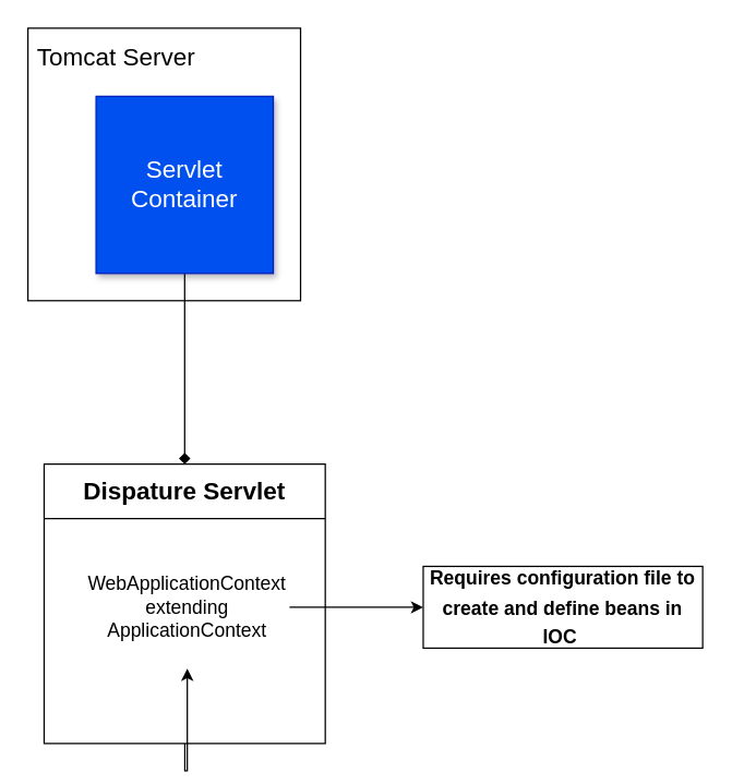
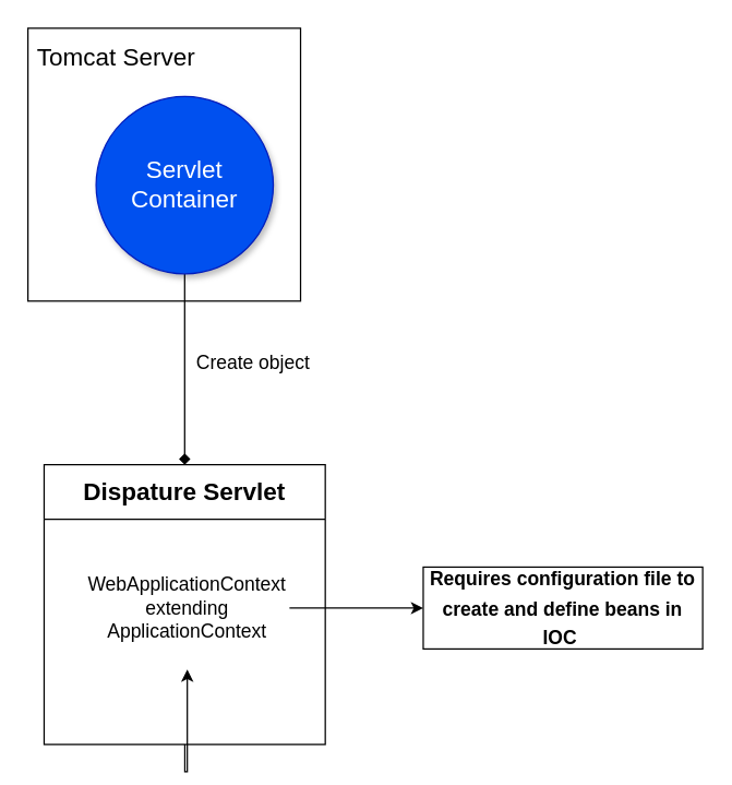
- <mxCell id="5" value="Servlet Container" style="whiteSpace=wrap;html=1;aspect=fixed;fillColor=#0050ef;strokeColor=#001DBC;fontColor=#ffffff;fontSize=18;shadow=1;" vertex="1" parent="1"><mxGeometry x="70" y="70" width="130" height="130" as="geometry" /></mxCell>
+ <mxCell id="5" value="Servlet Container" style="ellipse;whiteSpace=wrap;html=1;aspect=fixed;fillColor=#0050ef;strokeColor=#001DBC;fontColor=#ffffff;fontSize=18;shadow=1;" vertex="1" parent="1"><mxGeometry x="70" y="70" width="130" height="130" as="geometry" /></mxCell>
+ <mxCell id="4" value="Create object" style="text;html=1;align=center;verticalAlign=middle;resizable=0;points=[];autosize=1;strokeColor=none;fillColor=none;fontSize=14;" vertex="1" parent="1"><mxGeometry x="130" y="250" width="110" height="30" as="geometry" /></mxCell>
